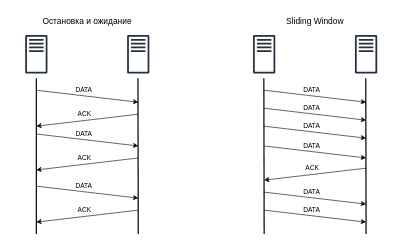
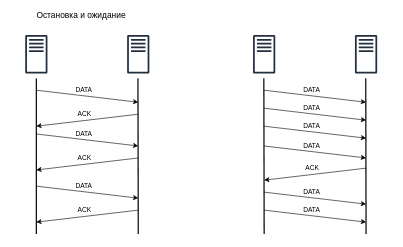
- <mxCell id="36" value="Остановка и ожидание" style="text;html=1;strokeColor=none;fillColor=none;align=center;verticalAlign=middle;whiteSpace=wrap;rounded=0;fontSize=14;" vertex="1" parent="1"><mxGeometry x="60" y="20" width="170" height="30" as="geometry" /></mxCell>
+ <mxCell id="36" value="Остановка и ожидание" style="text;html=1;strokeColor=none;fillColor=none;align=center;verticalAlign=middle;whiteSpace=wrap;rounded=0;fontSize=14;" vertex="1" parent="1"><mxGeometry x="50" y="10" width="170" height="30" as="geometry" /></mxCell>
- <mxCell id="37" value="Sliding Window" style="text;html=1;strokeColor=none;fillColor=none;align=center;verticalAlign=middle;whiteSpace=wrap;rounded=0;fontSize=14;" vertex="1" parent="1"><mxGeometry x="440" y="20" width="170" height="30" as="geometry" /></mxCell>
